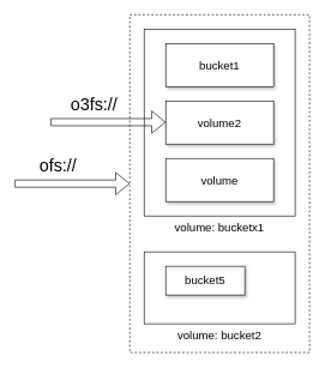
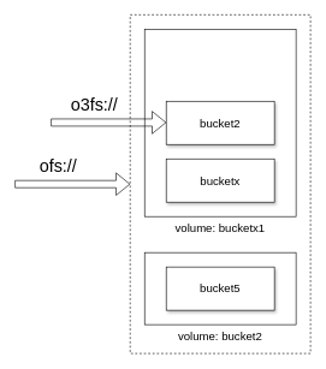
- <mxCell id="3" value="bucket1" style="rounded=0;whiteSpace=wrap;html=1;fontSize=16;shadow=1;" parent="1" vertex="1"><mxGeometry x="230" y="60" width="150" height="60" as="geometry" /></mxCell>
- <mxCell id="4" value="volume2" style="rounded=0;whiteSpace=wrap;html=1;fontSize=16;shadow=1;" parent="1" vertex="1"><mxGeometry x="230" y="140" width="150" height="60" as="geometry" /></mxCell>
+ <mxCell id="4" value="bucket2" style="rounded=0;whiteSpace=wrap;html=1;fontSize=16;shadow=1;" parent="1" vertex="1"><mxGeometry x="230" y="140" width="150" height="60" as="geometry" /></mxCell>
- <mxCell id="5" value="volume" style="rounded=0;whiteSpace=wrap;html=1;fontSize=16;shadow=1;" parent="1" vertex="1"><mxGeometry x="230" y="220" width="150" height="60" as="geometry" /></mxCell>
+ <mxCell id="5" value="bucketx" style="rounded=0;whiteSpace=wrap;html=1;fontSize=16;shadow=1;" parent="1" vertex="1"><mxGeometry x="230" y="220" width="150" height="60" as="geometry" /></mxCell>
- <mxCell id="7" value="bucket5" style="rounded=0;whiteSpace=wrap;html=1;fontSize=16;shadow=1;" vertex="1" parent="1"><mxGeometry x="230" y="370" width="110" height="40" as="geometry" /></mxCell>
+ <mxCell id="7" value="bucket5" style="rounded=0;whiteSpace=wrap;html=1;fontSize=16;shadow=1;" vertex="1" parent="1"><mxGeometry x="230" y="370" width="150" height="60" as="geometry" /></mxCell>
